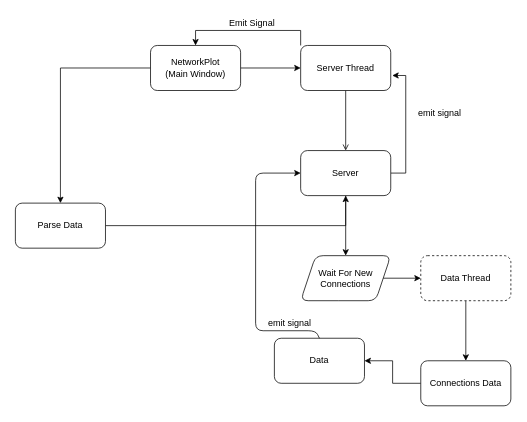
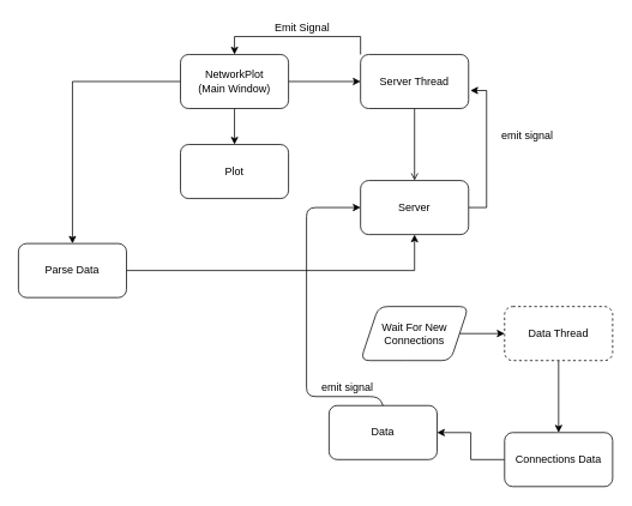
+ <mxCell id="3" value="" style="edgeStyle=orthogonalEdgeStyle;rounded=0;orthogonalLoop=1;jettySize=auto;html=1;" edge="1" parent="1" source="5" target="18"><mxGeometry relative="1" as="geometry" /></mxCell>
+ <mxCell id="18" value="Plot" style="rounded=1;whiteSpace=wrap;html=1;" vertex="1" parent="1"><mxGeometry x="200" y="160" width="120" height="60" as="geometry" /></mxCell>
- <mxCell id="9" value="" style="edgeStyle=orthogonalEdgeStyle;rounded=0;orthogonalLoop=1;jettySize=auto;html=1;" edge="1" parent="1" source="11" target="13"><mxGeometry relative="1" as="geometry" /></mxCell>
